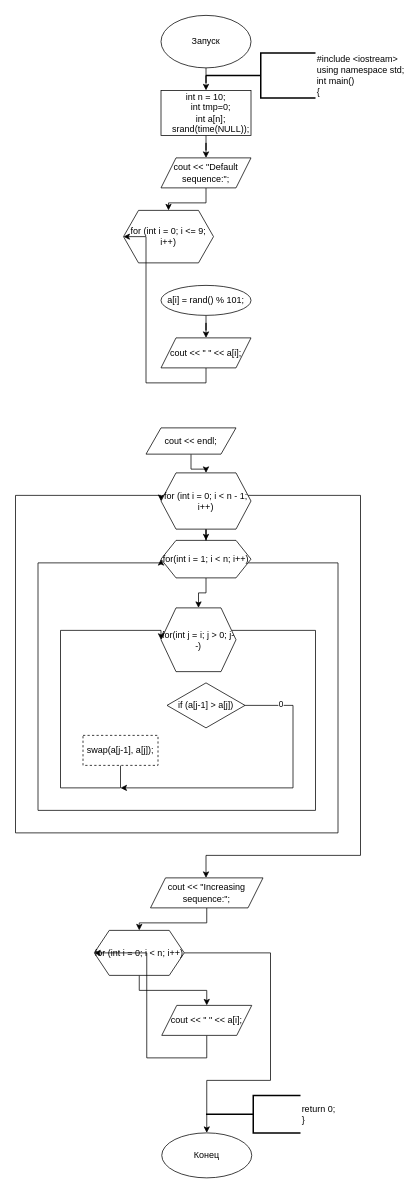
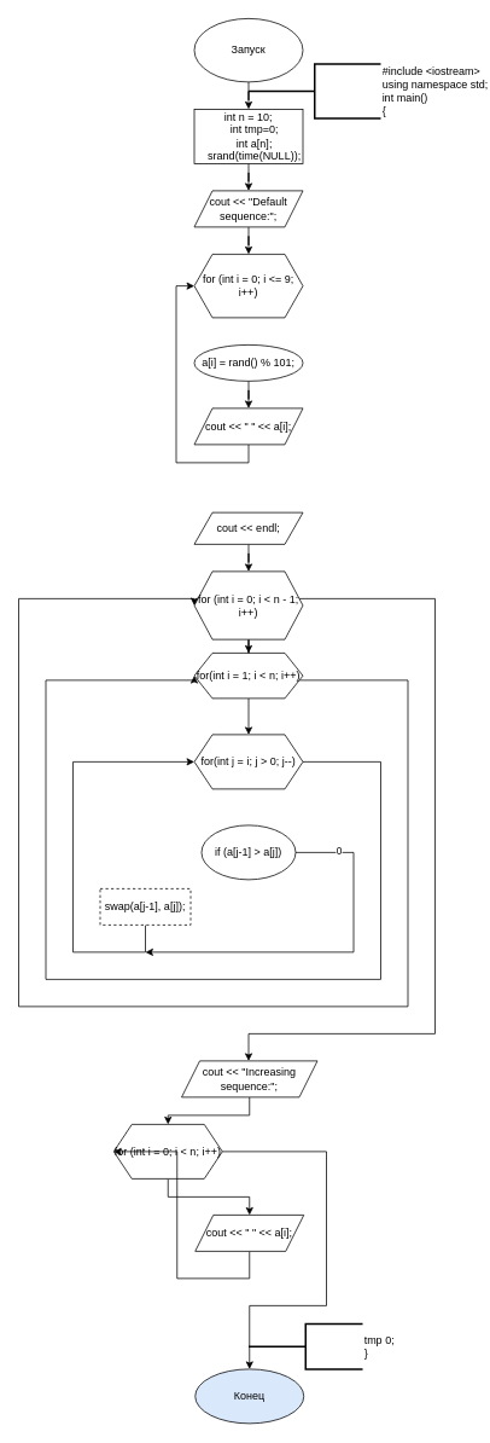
- <mxCell id="11" value="for (int i = 0; i &lt;= 9; i++)" style="shape=hexagon;perimeter=hexagonPerimeter2;whiteSpace=wrap;html=1;fixedSize=1;rounded=0;" vertex="1" parent="1"><mxGeometry x="164" y="280" width="120" height="70" as="geometry" /></mxCell>
+ <mxCell id="11" value="for (int i = 0; i &lt;= 9; i++)" style="shape=hexagon;perimeter=hexagonPerimeter2;whiteSpace=wrap;html=1;fixedSize=1;rounded=0;" vertex="1" parent="1"><mxGeometry x="214" y="280" width="120" height="70" as="geometry" /></mxCell>
- <mxCell id="17" value="cout &lt;&lt; endl;" style="shape=parallelogram;perimeter=parallelogramPerimeter;whiteSpace=wrap;html=1;fixedSize=1;" vertex="1" parent="1"><mxGeometry x="194" y="570" width="120" height="35" as="geometry" /></mxCell>
+ <mxCell id="17" value="cout &lt;&lt; endl;" style="shape=parallelogram;perimeter=parallelogramPerimeter;whiteSpace=wrap;html=1;fixedSize=1;" vertex="1" parent="1"><mxGeometry x="214" y="565" width="120" height="35" as="geometry" /></mxCell>
- <mxCell id="25" value="for(int j = i; j &gt; 0; j--)" style="shape=hexagon;perimeter=hexagonPerimeter2;whiteSpace=wrap;html=1;fixedSize=1;" vertex="1" parent="1"><mxGeometry x="214" y="810" width="100" height="85" as="geometry" /></mxCell>
+ <mxCell id="25" value="for(int j = i; j &gt; 0; j--)" style="shape=hexagon;perimeter=hexagonPerimeter2;whiteSpace=wrap;html=1;fixedSize=1;" vertex="1" parent="1"><mxGeometry x="214" y="810" width="120" height="60" as="geometry" /></mxCell>
- <mxCell id="28" value="if (a[j-1] &gt; a[j])" style="rhombus;whiteSpace=wrap;html=1;" vertex="1" parent="1"><mxGeometry x="222" y="910" width="104" height="60" as="geometry" /></mxCell>
+ <mxCell id="28" value="if (a[j-1] &gt; a[j])" style="ellipse;whiteSpace=wrap;html=1;" vertex="1" parent="1"><mxGeometry x="222" y="910" width="104" height="60" as="geometry" /></mxCell>
- <mxCell id="5" value="return 0;&#10;}" style="strokeWidth=2;html=1;shape=mxgraph.flowchart.annotation_2;align=left;labelPosition=right;pointerEvents=1;" parent="1" vertex="1"><mxGeometry x="274" y="1460" width="126" height="50" as="geometry" /></mxCell>
+ <mxCell id="5" value="tmp 0;&#10;}" style="strokeWidth=2;html=1;shape=mxgraph.flowchart.annotation_2;align=left;labelPosition=right;pointerEvents=1;" parent="1" vertex="1"><mxGeometry x="274" y="1460" width="126" height="50" as="geometry" /></mxCell>
- <mxCell id="4" value="Конец" style="ellipse;whiteSpace=wrap;html=1;" parent="1" vertex="1"><mxGeometry x="215" y="1510" width="120" height="60" as="geometry" /></mxCell>
+ <mxCell id="4" value="Конец" style="ellipse;whiteSpace=wrap;html=1;fillColor=#dae8fc;" parent="1" vertex="1"><mxGeometry x="215" y="1510" width="120" height="60" as="geometry" /></mxCell>
